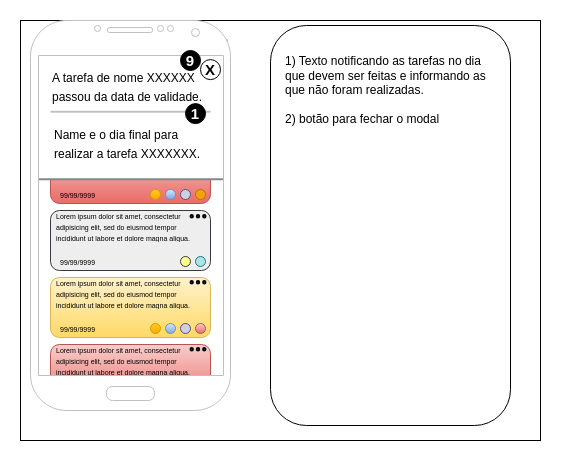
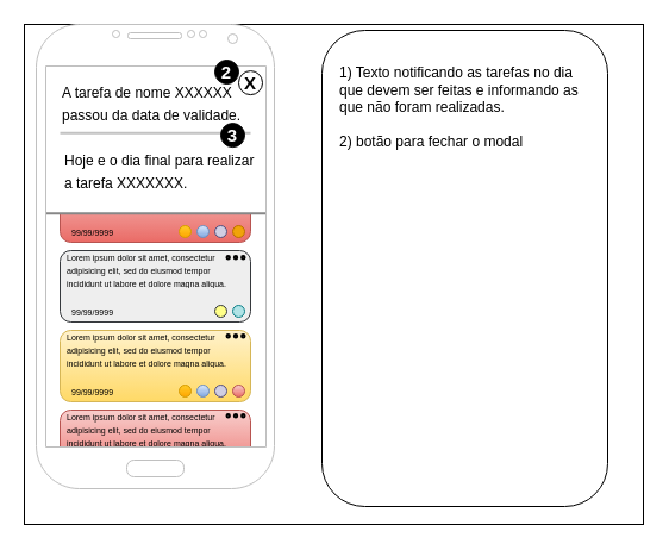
- <mxCell id="49" value="&lt;b&gt;&lt;font color=&quot;#ffffff&quot; style=&quot;font-size: 15px;&quot;&gt;9&lt;/font&gt;&lt;/b&gt;" style="ellipse;whiteSpace=wrap;html=1;aspect=fixed;fillColor=#000000;" vertex="1" parent="1"><mxGeometry x="180" y="50" width="20" height="20" as="geometry" /></mxCell>
+ <mxCell id="49" value="&lt;b&gt;&lt;font color=&quot;#ffffff&quot; style=&quot;font-size: 15px;&quot;&gt;2&lt;/font&gt;&lt;/b&gt;" style="ellipse;whiteSpace=wrap;html=1;aspect=fixed;fillColor=#000000;" vertex="1" parent="1"><mxGeometry x="180" y="50" width="20" height="20" as="geometry" /></mxCell>
- <mxCell id="48" value="&lt;b&gt;&lt;font color=&quot;#ffffff&quot; style=&quot;font-size: 15px;&quot;&gt;1&lt;/font&gt;&lt;/b&gt;" style="ellipse;whiteSpace=wrap;html=1;aspect=fixed;fillColor=#000000;" parent="1" vertex="1"><mxGeometry x="185" y="103.1" width="20" height="20" as="geometry" /></mxCell>
+ <mxCell id="48" value="&lt;b&gt;&lt;font color=&quot;#ffffff&quot; style=&quot;font-size: 15px;&quot;&gt;3&lt;/font&gt;&lt;/b&gt;" style="ellipse;whiteSpace=wrap;html=1;aspect=fixed;fillColor=#000000;" parent="1" vertex="1"><mxGeometry x="185" y="103.1" width="20" height="20" as="geometry" /></mxCell>
- <mxCell id="46" value="&lt;h1 style=&quot;font-size: 16px;&quot;&gt;&lt;span style=&quot;font-size: 12px; font-weight: normal;&quot;&gt;Name e o dia final para realizar a tarefa XXXXXXX.&lt;/span&gt;&lt;br&gt;&lt;/h1&gt;" style="text;html=1;spacing=5;spacingTop=-20;whiteSpace=wrap;overflow=hidden;rounded=0;fontFamily=Helvetica;fontSize=12;fontColor=default;labelBackgroundColor=#ffffff;" vertex="1" parent="1"><mxGeometry x="48.5" y="123.1" width="173" height="48.6" as="geometry" /></mxCell>
+ <mxCell id="46" value="&lt;h1 style=&quot;font-size: 16px;&quot;&gt;&lt;span style=&quot;font-size: 12px; font-weight: normal;&quot;&gt;Hoje e o dia final para realizar a tarefa XXXXXXX.&lt;/span&gt;&lt;br&gt;&lt;/h1&gt;" style="text;html=1;spacing=5;spacingTop=-20;whiteSpace=wrap;overflow=hidden;rounded=0;fontFamily=Helvetica;fontSize=12;fontColor=default;labelBackgroundColor=#ffffff;" vertex="1" parent="1"><mxGeometry x="48.5" y="123.1" width="173" height="48.6" as="geometry" /></mxCell>
